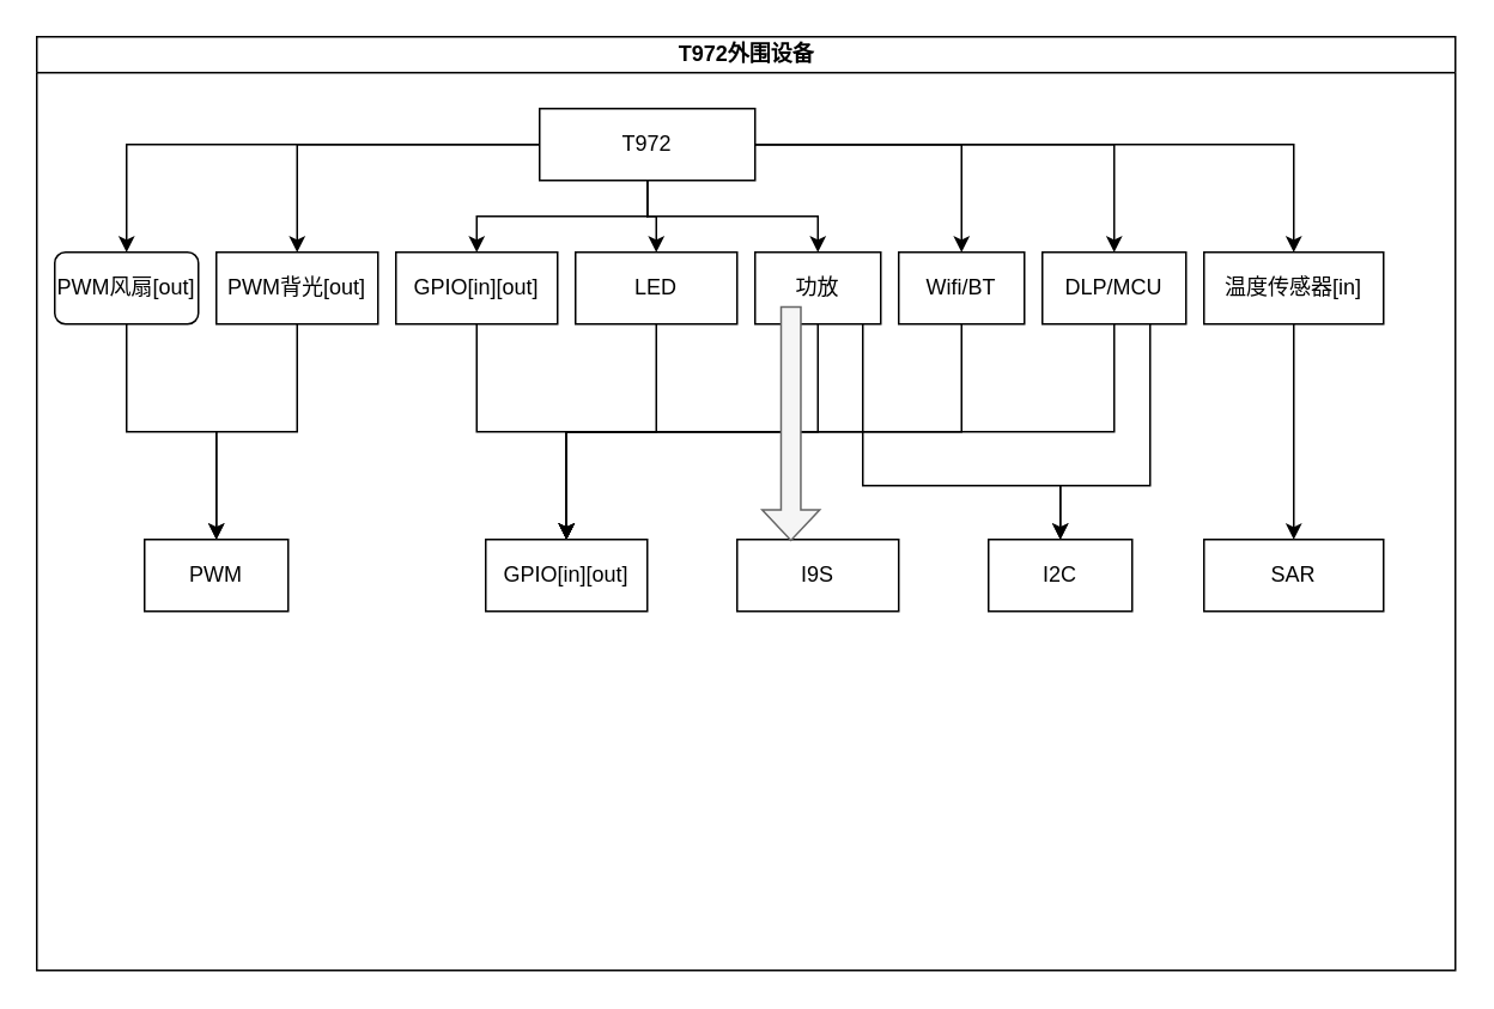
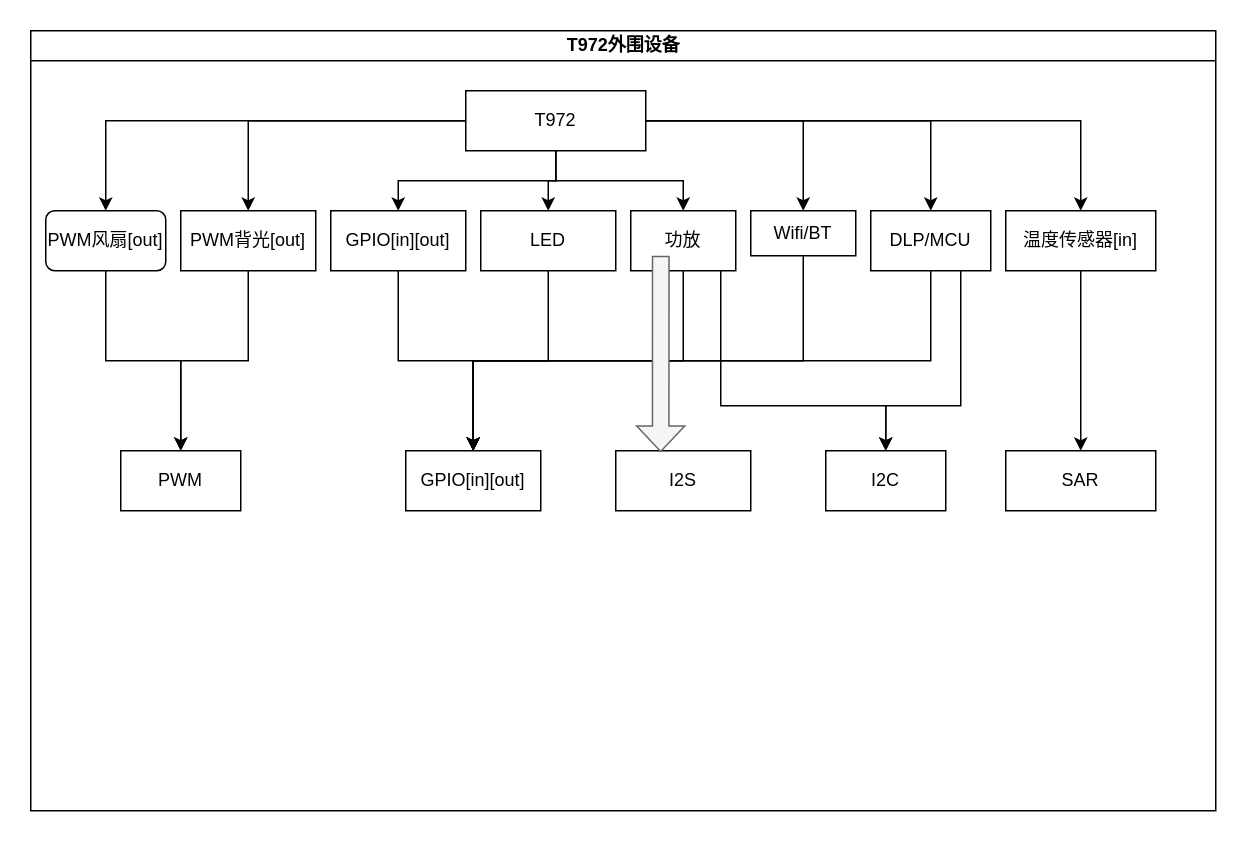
- <mxCell id="3" value="T972" style="rounded=0;whiteSpace=wrap;html=1;" vertex="1" parent="2"><mxGeometry x="280" y="40" width="120" height="40" as="geometry" /></mxCell>
+ <mxCell id="3" value="T972" style="rounded=0;whiteSpace=wrap;html=1;" vertex="1" parent="2"><mxGeometry x="290" y="40" width="120" height="40" as="geometry" /></mxCell>
- <mxCell id="20" value="Wifi/BT" style="rounded=0;whiteSpace=wrap;html=1;" vertex="1" parent="2"><mxGeometry x="480" y="120" width="70" height="40" as="geometry" /></mxCell>
+ <mxCell id="20" value="Wifi/BT" style="rounded=0;whiteSpace=wrap;html=1;" vertex="1" parent="2"><mxGeometry x="480" y="120" width="70" height="30" as="geometry" /></mxCell>
- <mxCell id="32" value="I9S" style="rounded=0;whiteSpace=wrap;html=1;" vertex="1" parent="2"><mxGeometry x="390" y="280" width="90" height="40" as="geometry" /></mxCell>
+ <mxCell id="32" value="I2S" style="rounded=0;whiteSpace=wrap;html=1;" vertex="1" parent="2"><mxGeometry x="390" y="280" width="90" height="40" as="geometry" /></mxCell>
